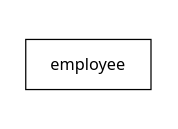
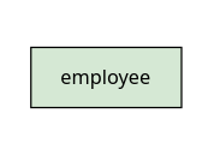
- <mxCell id="4" value="employee" style="whiteSpace=wrap;html=1;align=center;fontSize=13;fontFamily=Noto Sans;fontSource=https%3A%2F%2Ffonts.googleapis.com%2Fcss%3Ffamily%3DNoto%2BSans;" vertex="1" parent="1"><mxGeometry x="20" y="31" width="100" height="40" as="geometry" /></mxCell>
+ <mxCell id="4" value="employee" style="whiteSpace=wrap;html=1;align=center;fontSize=13;fontFamily=Noto Sans;fontSource=https%3A%2F%2Ffonts.googleapis.com%2Fcss%3Ffamily%3DNoto%2BSans;fillColor=#d5e8d4;" vertex="1" parent="1"><mxGeometry x="20" y="31" width="100" height="40" as="geometry" /></mxCell>
